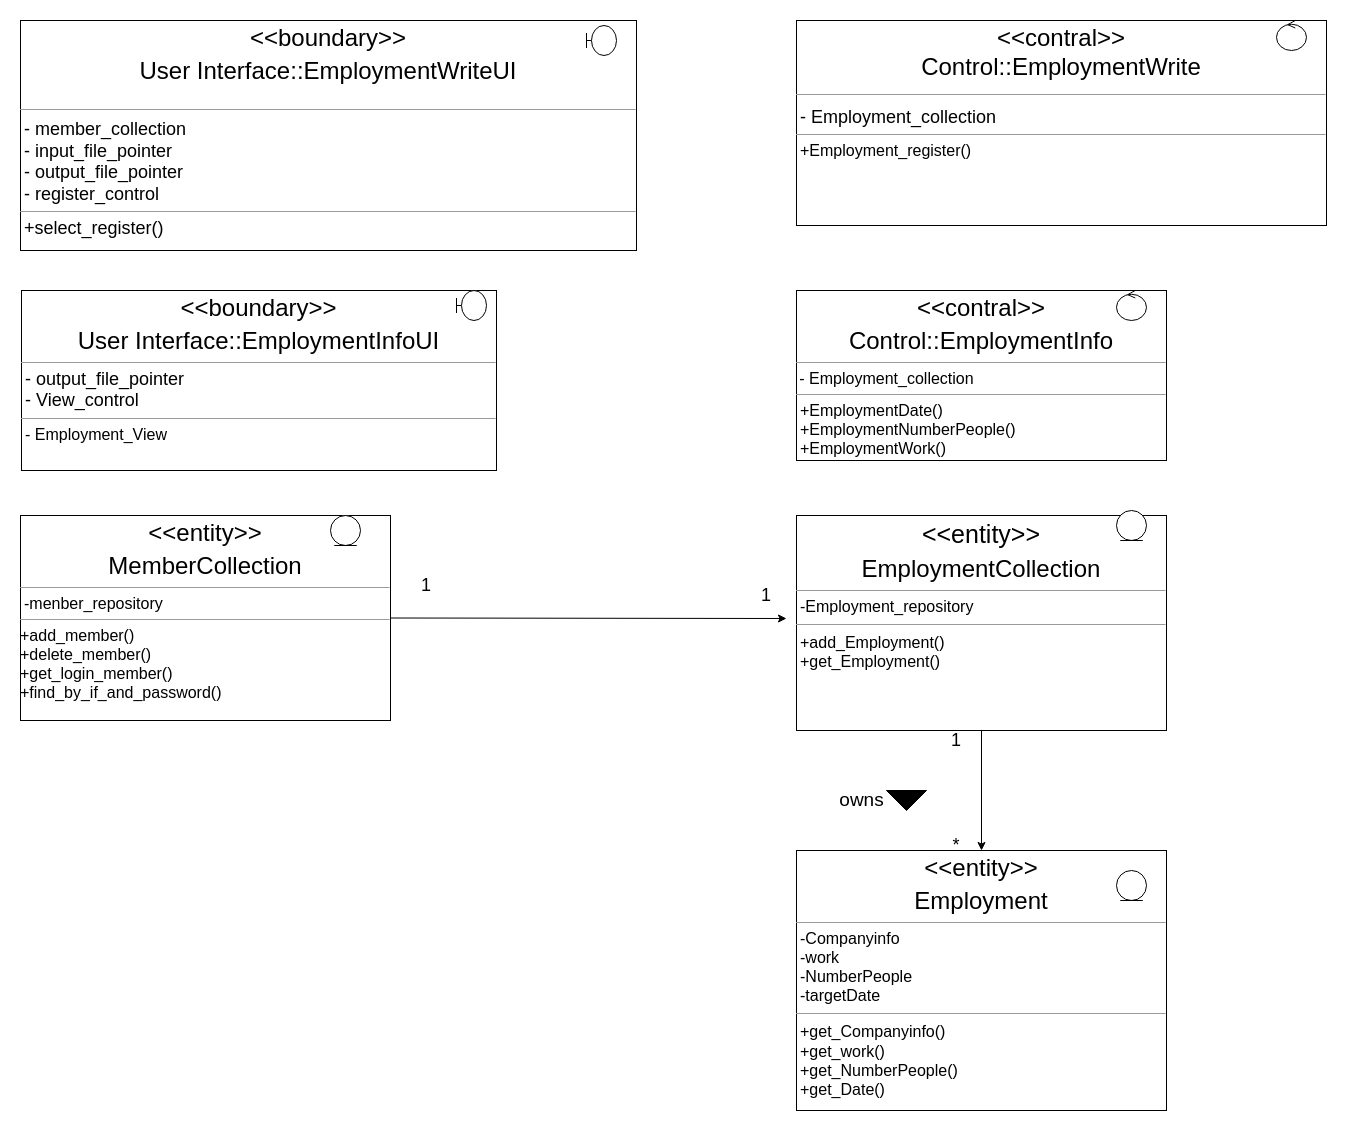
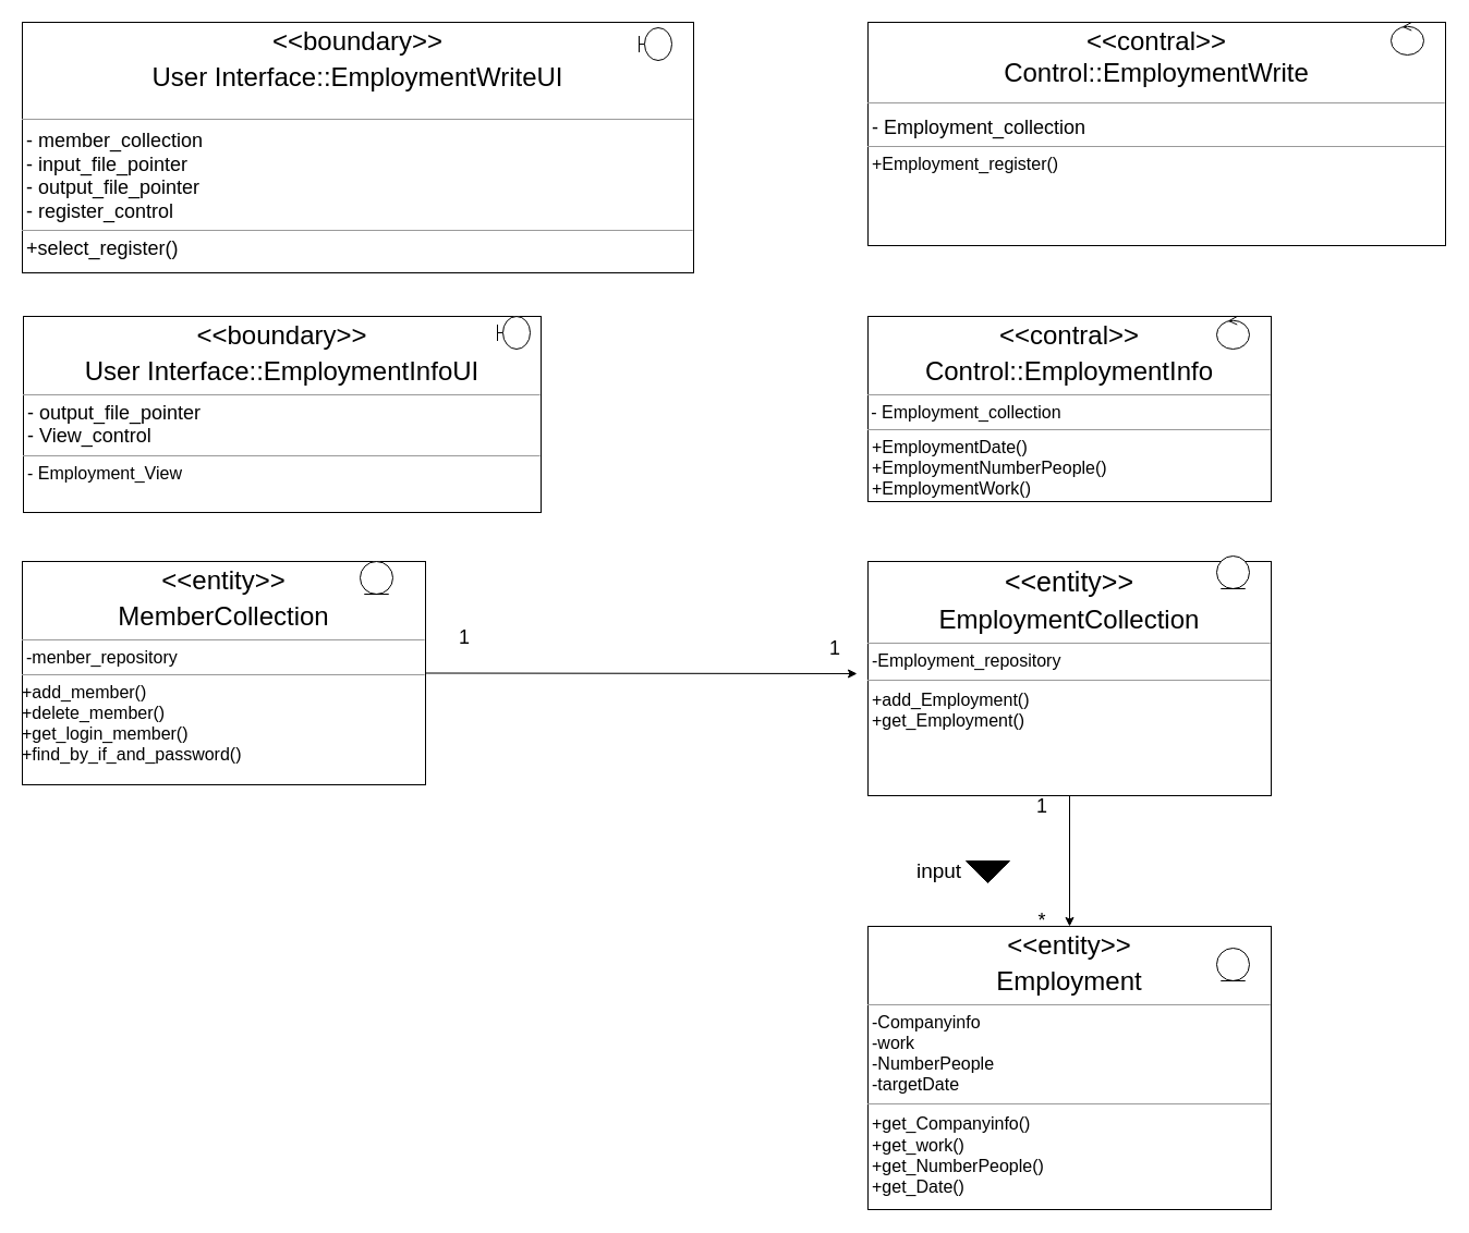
- <mxCell id="23" value="&lt;font style=&quot;font-size: 19px;&quot;&gt;owns&lt;/font&gt;" style="text;html=1;align=center;verticalAlign=middle;resizable=0;points=[];autosize=1;strokeColor=none;fillColor=none;" parent="1" vertex="1"><mxGeometry x="826" y="780" width="70" height="40" as="geometry" /></mxCell>
+ <mxCell id="23" value="&lt;font style=&quot;font-size: 19px;&quot;&gt;input&lt;/font&gt;" style="text;html=1;align=center;verticalAlign=middle;resizable=0;points=[];autosize=1;strokeColor=none;fillColor=none;" parent="1" vertex="1"><mxGeometry x="826" y="780" width="70" height="40" as="geometry" /></mxCell>
